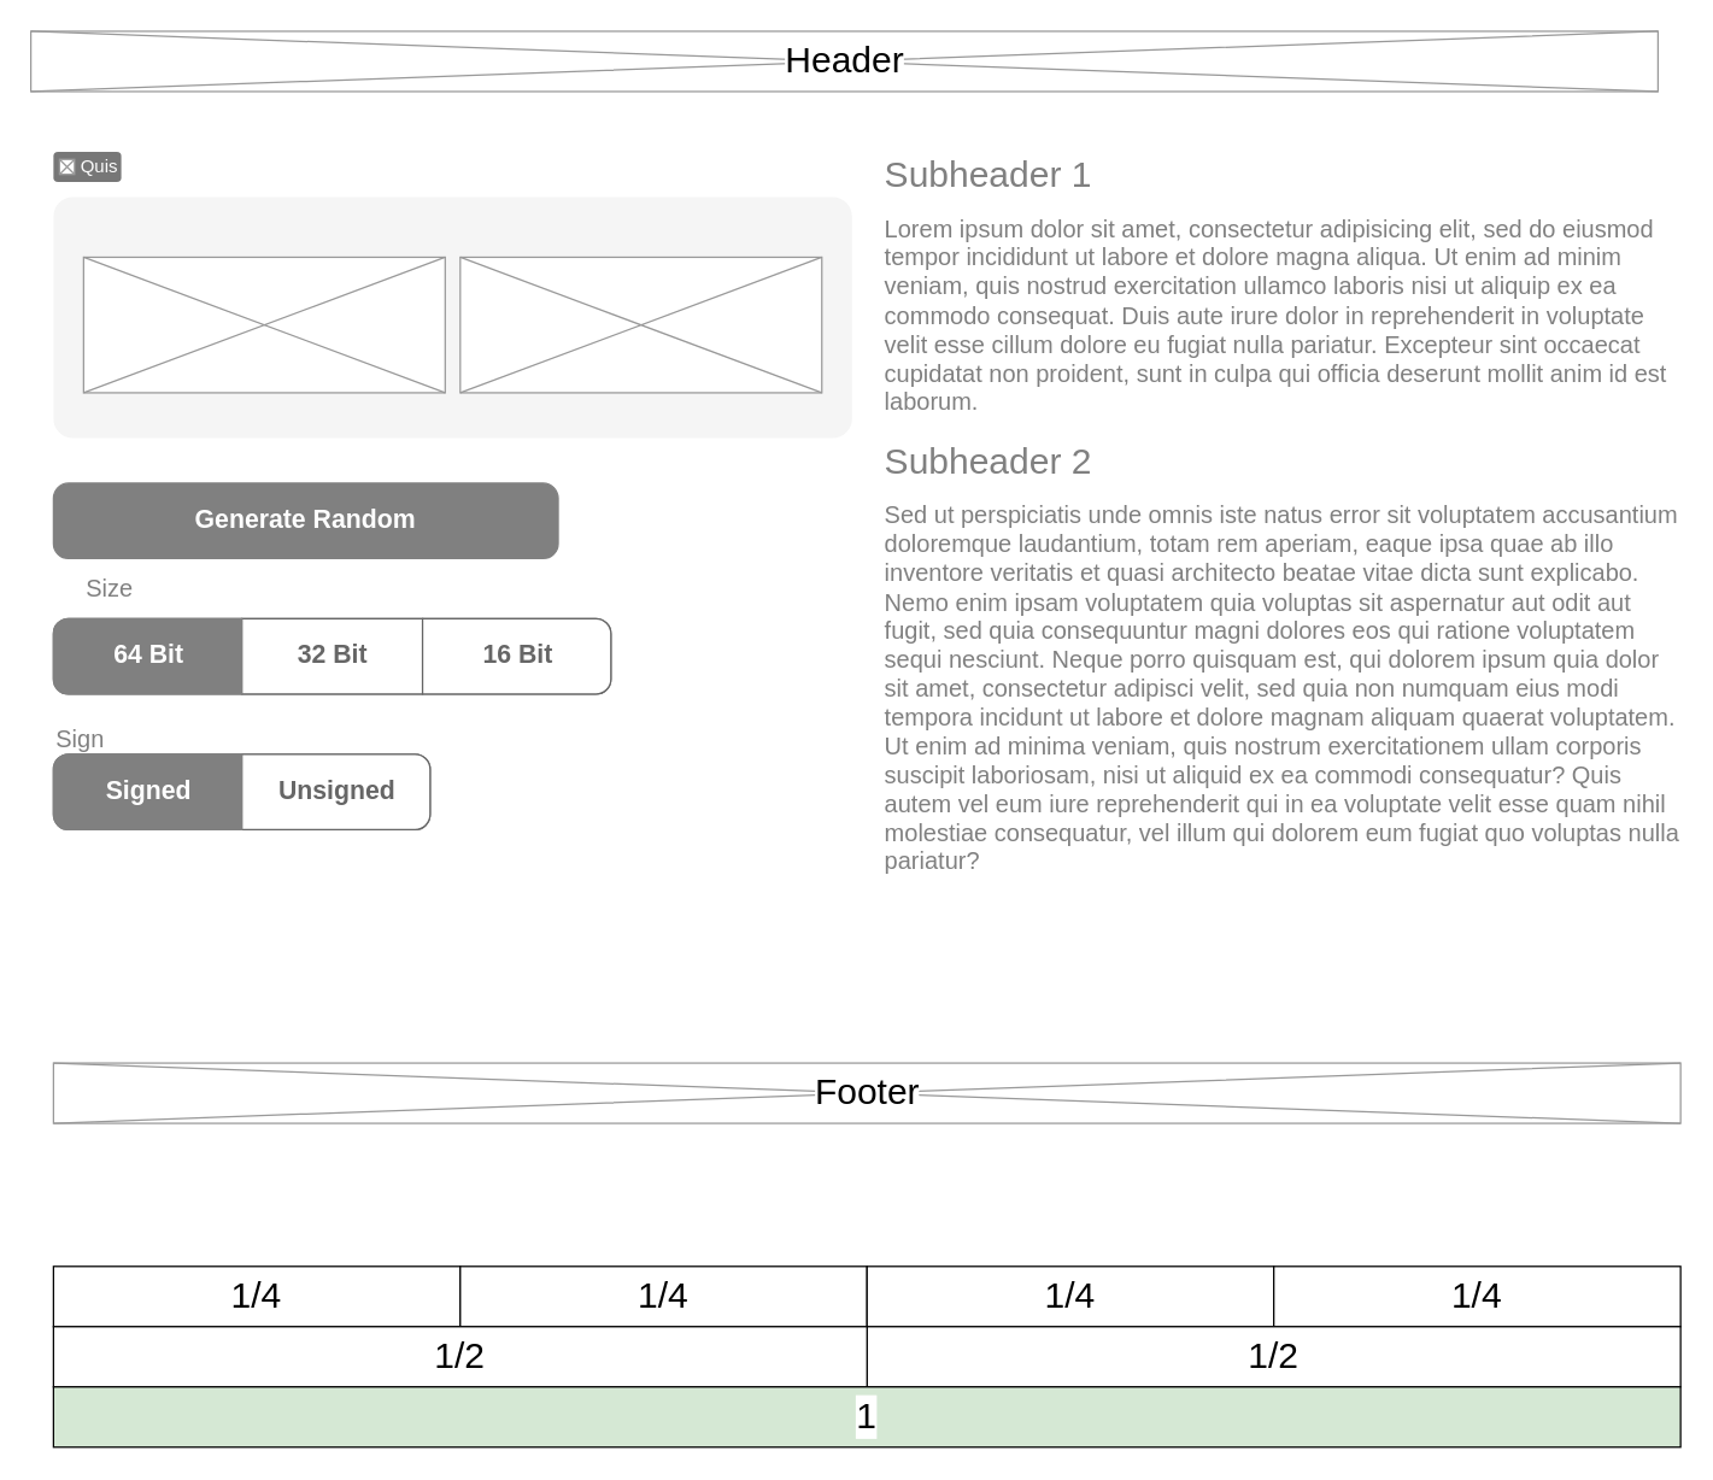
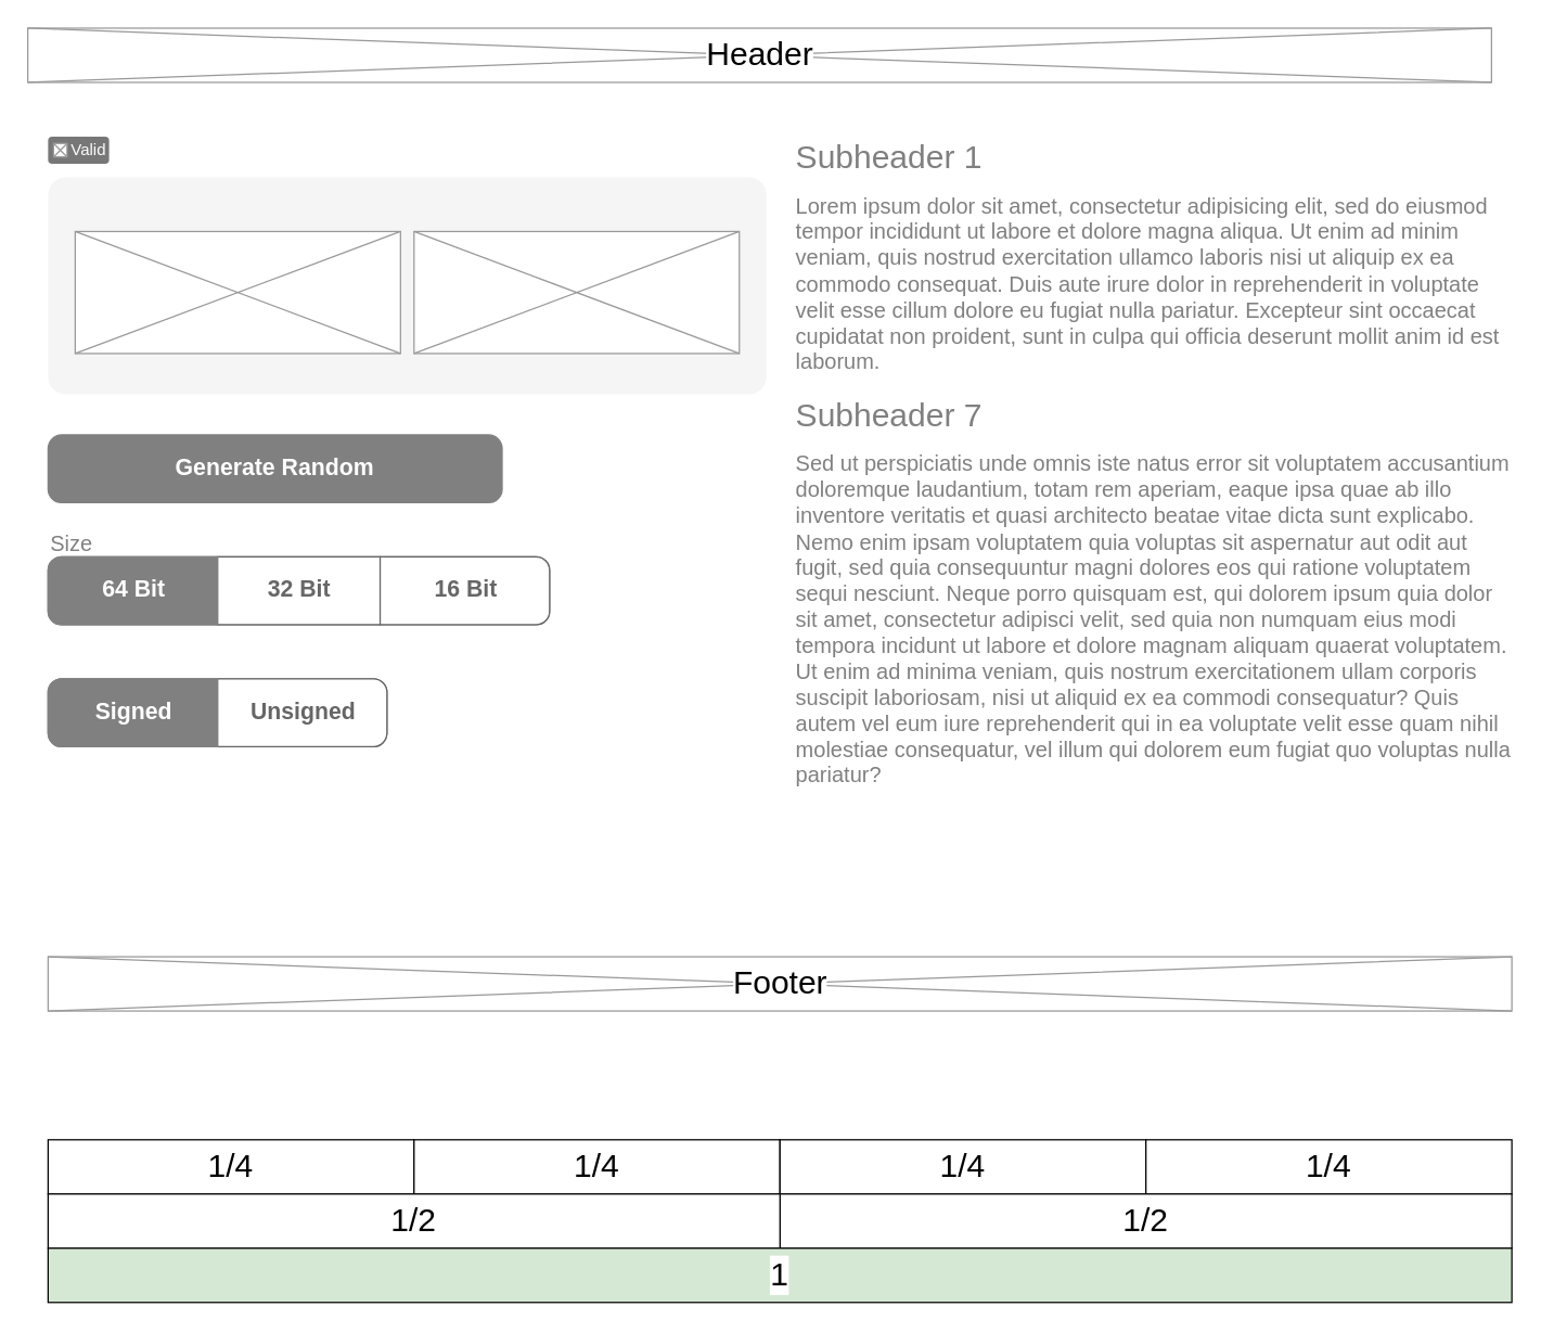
- <mxCell id="29" value="Quis" style="rounded=1;whiteSpace=wrap;html=1;labelBackgroundColor=none;fontSize=12;fontColor=#FCFCFC;gradientColor=none;align=right;strokeColor=none;verticalAlign=middle;container=0;fillColor=#777777;" parent="28" vertex="1"><mxGeometry width="45" height="20" as="geometry" /></mxCell>
+ <mxCell id="29" value="Valid" style="rounded=1;whiteSpace=wrap;html=1;labelBackgroundColor=none;fontSize=12;fontColor=#FCFCFC;gradientColor=none;align=right;strokeColor=none;verticalAlign=middle;container=0;fillColor=#777777;" parent="28" vertex="1"><mxGeometry width="45" height="20" as="geometry" /></mxCell>
- <mxCell id="27" value="Subheader 2" style="text;spacingTop=-5;whiteSpace=wrap;html=1;align=left;fontSize=24;fontFamily=Helvetica;fillColor=none;strokeColor=none;labelBackgroundColor=none;fontColor=#808080;" parent="1" vertex="1"><mxGeometry x="585" y="290" width="530" height="40" as="geometry" /></mxCell>
+ <mxCell id="27" value="Subheader 7" style="text;spacingTop=-5;whiteSpace=wrap;html=1;align=left;fontSize=24;fontFamily=Helvetica;fillColor=none;strokeColor=none;labelBackgroundColor=none;fontColor=#808080;" parent="1" vertex="1"><mxGeometry x="585" y="290" width="530" height="40" as="geometry" /></mxCell>
- <mxCell id="14" value="Size" style="text;html=1;align=left;verticalAlign=middle;resizable=0;points=[];autosize=1;strokeColor=none;fontSize=16;fontColor=#808080;" parent="1" vertex="1"><mxGeometry x="55" y="380" width="50" height="20" as="geometry" /></mxCell>
+ <mxCell id="14" value="Size" style="text;html=1;align=left;verticalAlign=middle;resizable=0;points=[];autosize=1;strokeColor=none;fontSize=16;fontColor=#808080;" parent="1" vertex="1"><mxGeometry x="35" y="390" width="50" height="20" as="geometry" /></mxCell>
- <mxCell id="18" value="Sign" style="text;html=1;align=left;verticalAlign=middle;resizable=0;points=[];autosize=1;strokeColor=none;fontSize=16;fontColor=#808080;" parent="1" vertex="1"><mxGeometry x="35" y="480" width="50" height="20" as="geometry" /></mxCell>
